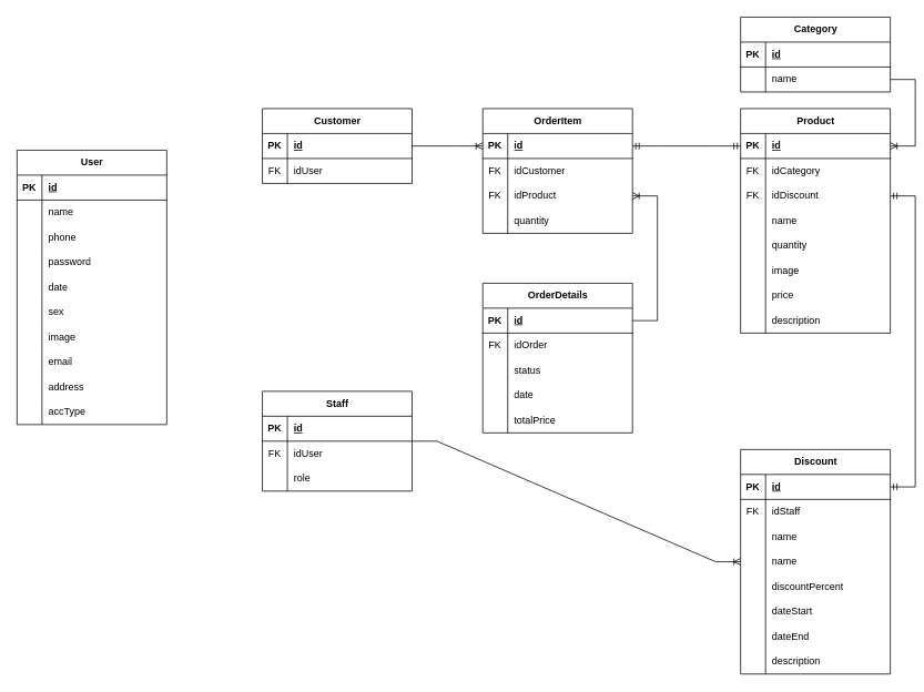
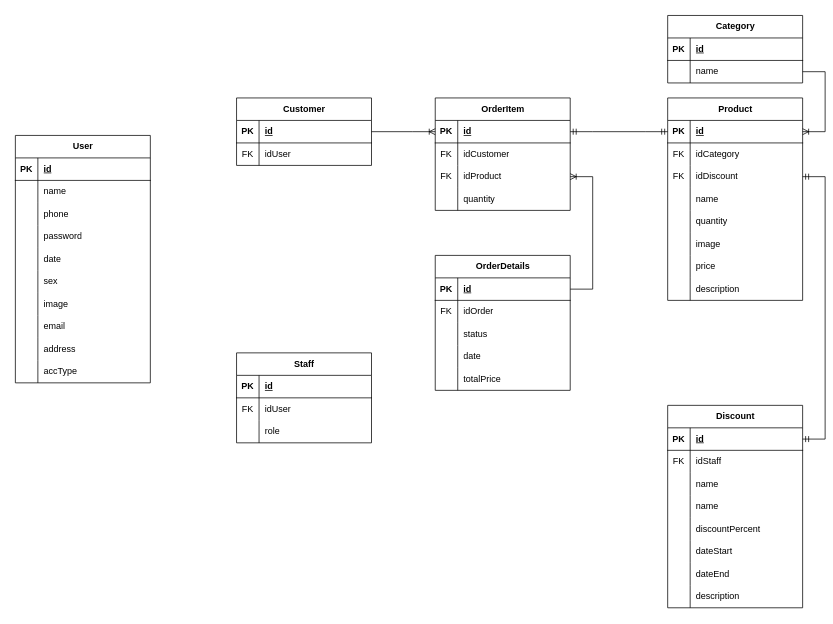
- <mxCell id="141" value="" style="edgeStyle=entityRelationEdgeStyle;fontSize=12;html=1;endArrow=ERoneToMany;rounded=0;" edge="1" parent="1" source="130" target="97"><mxGeometry width="100" height="100" relative="1" as="geometry"><mxPoint x="210" y="355" as="sourcePoint" /><mxPoint x="325" y="540" as="targetPoint" /></mxGeometry></mxCell>
